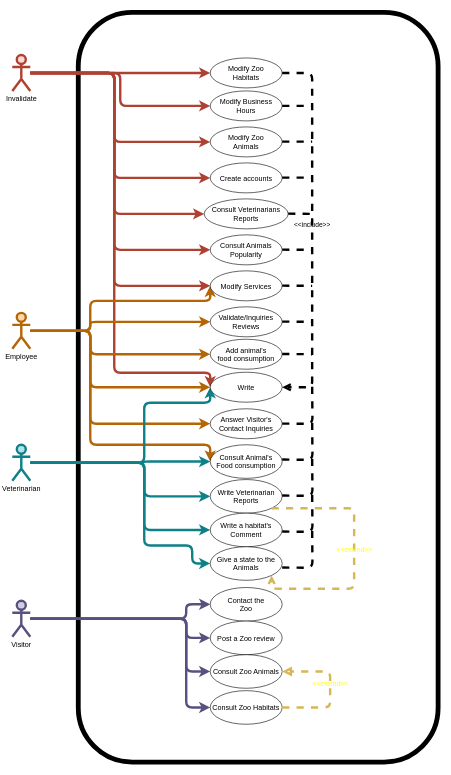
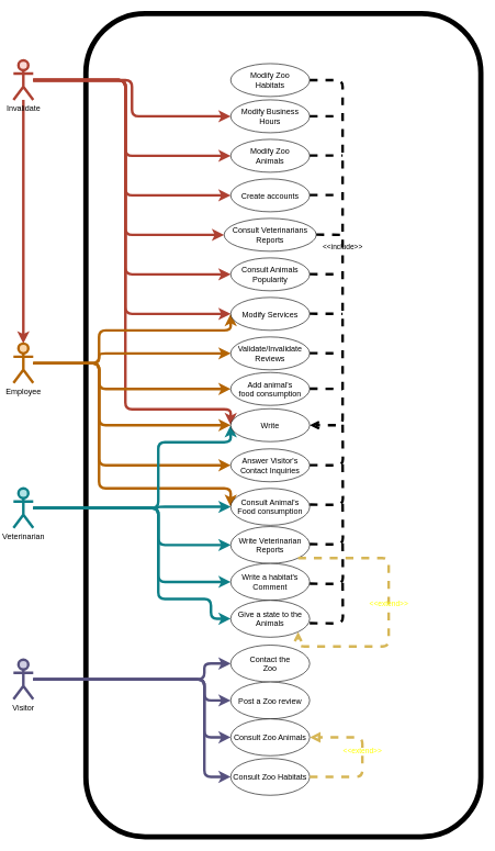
- <mxCell id="6" style="edgeStyle=orthogonalEdgeStyle;html=1;endArrow=classic;endFill=1;fillColor=#fad9d5;strokeColor=#ae4132;strokeWidth=4;" parent="1" source="11" target="37" edge="1"><mxGeometry relative="1" as="geometry" /></mxCell>
+ <mxCell id="6" style="edgeStyle=orthogonalEdgeStyle;html=1;endArrow=classic;endFill=1;fillColor=#fad9d5;strokeColor=#ae4132;strokeWidth=4;" parent="1" source="11" target="18" edge="1"><mxGeometry relative="1" as="geometry" /></mxCell>
- <mxCell id="38" value="Validate/Inquiries&#10;Reviews" style="ellipse;" parent="1" vertex="1"><mxGeometry x="350" y="511" width="120" height="50" as="geometry" /></mxCell>
+ <mxCell id="38" value="Validate/Invalidate&#10;Reviews" style="ellipse;" parent="1" vertex="1"><mxGeometry x="350" y="511" width="120" height="50" as="geometry" /></mxCell>
